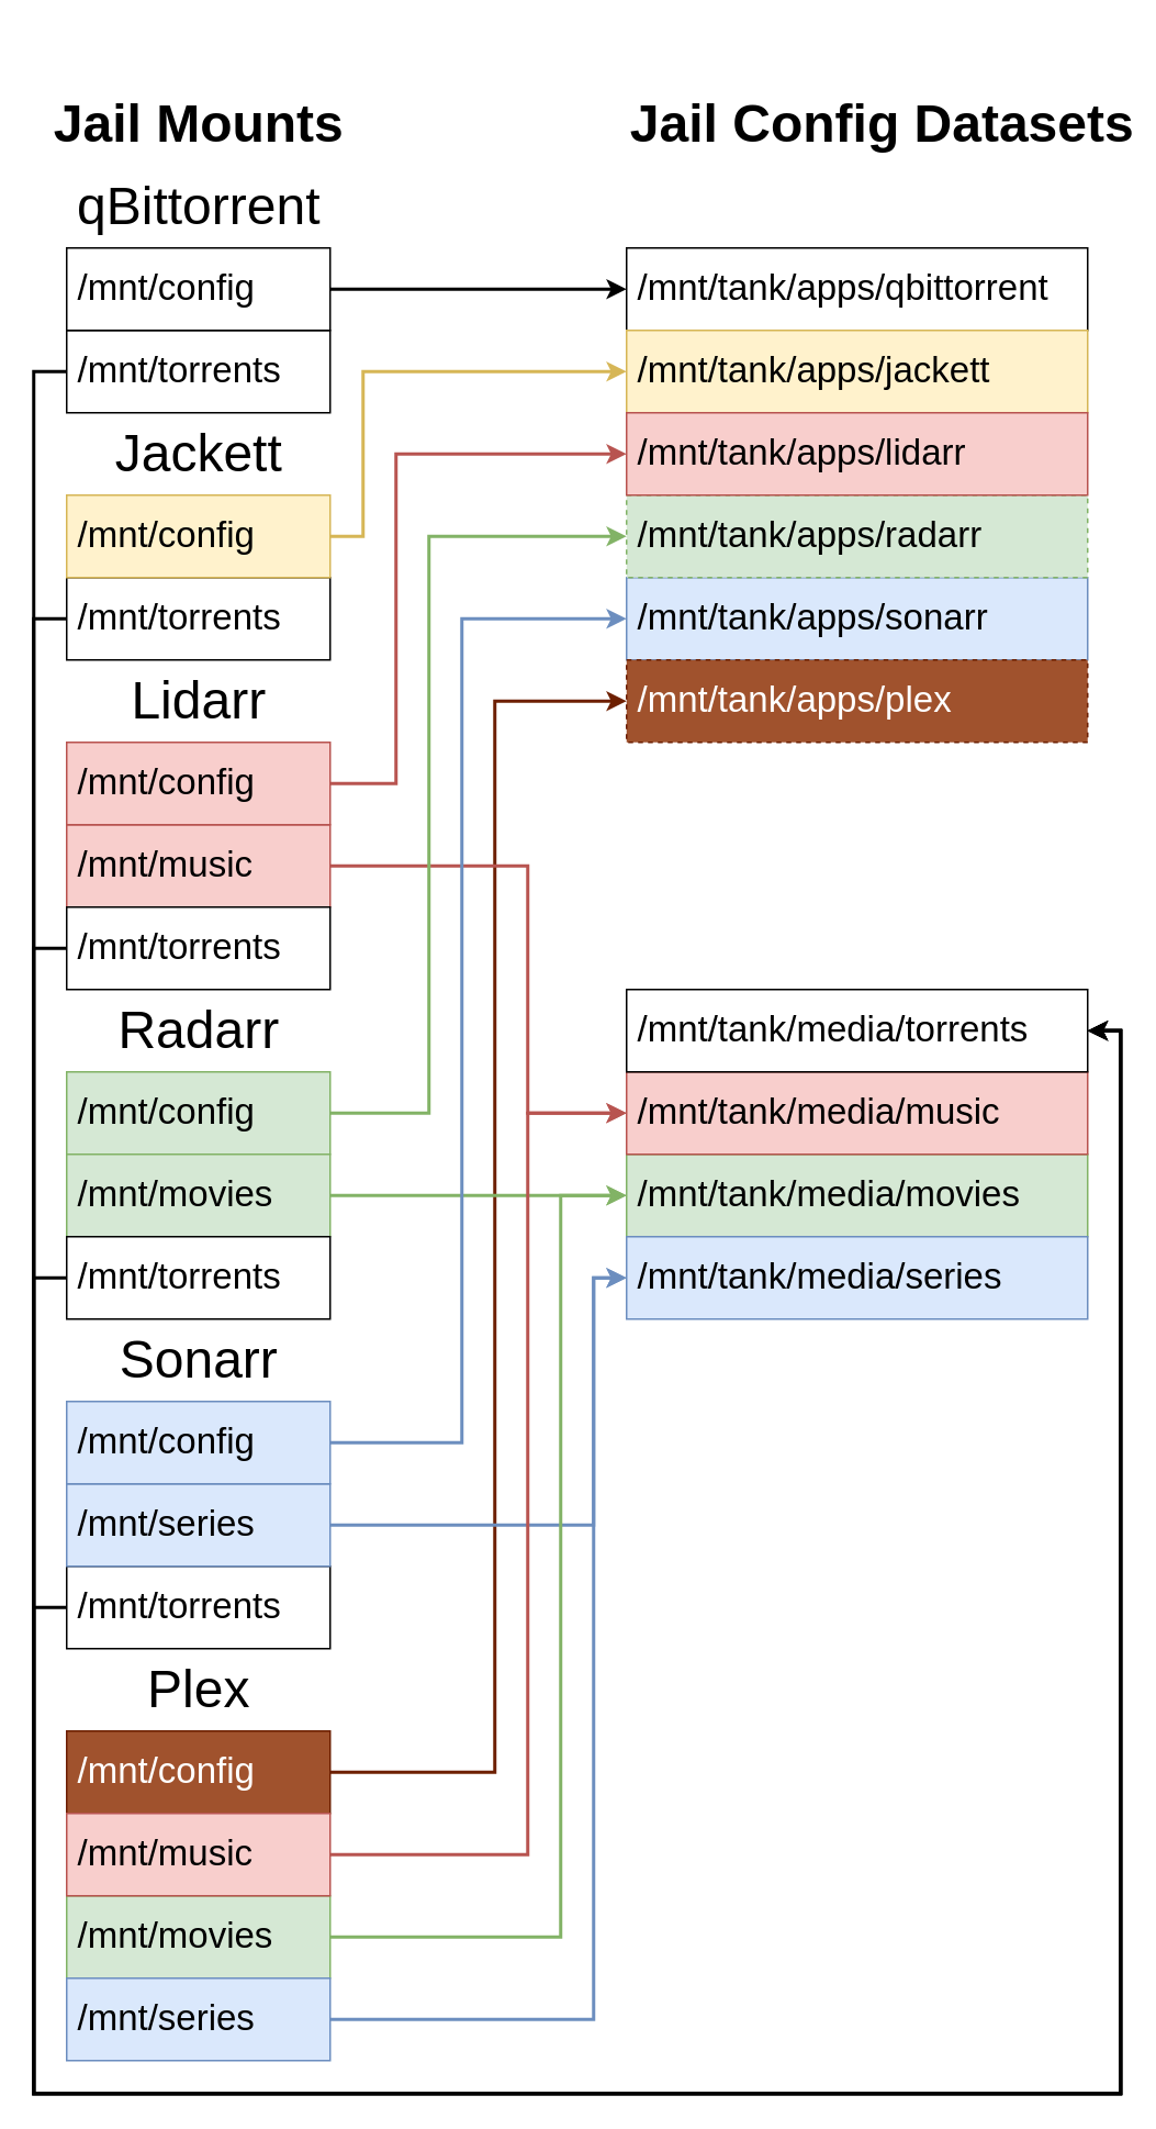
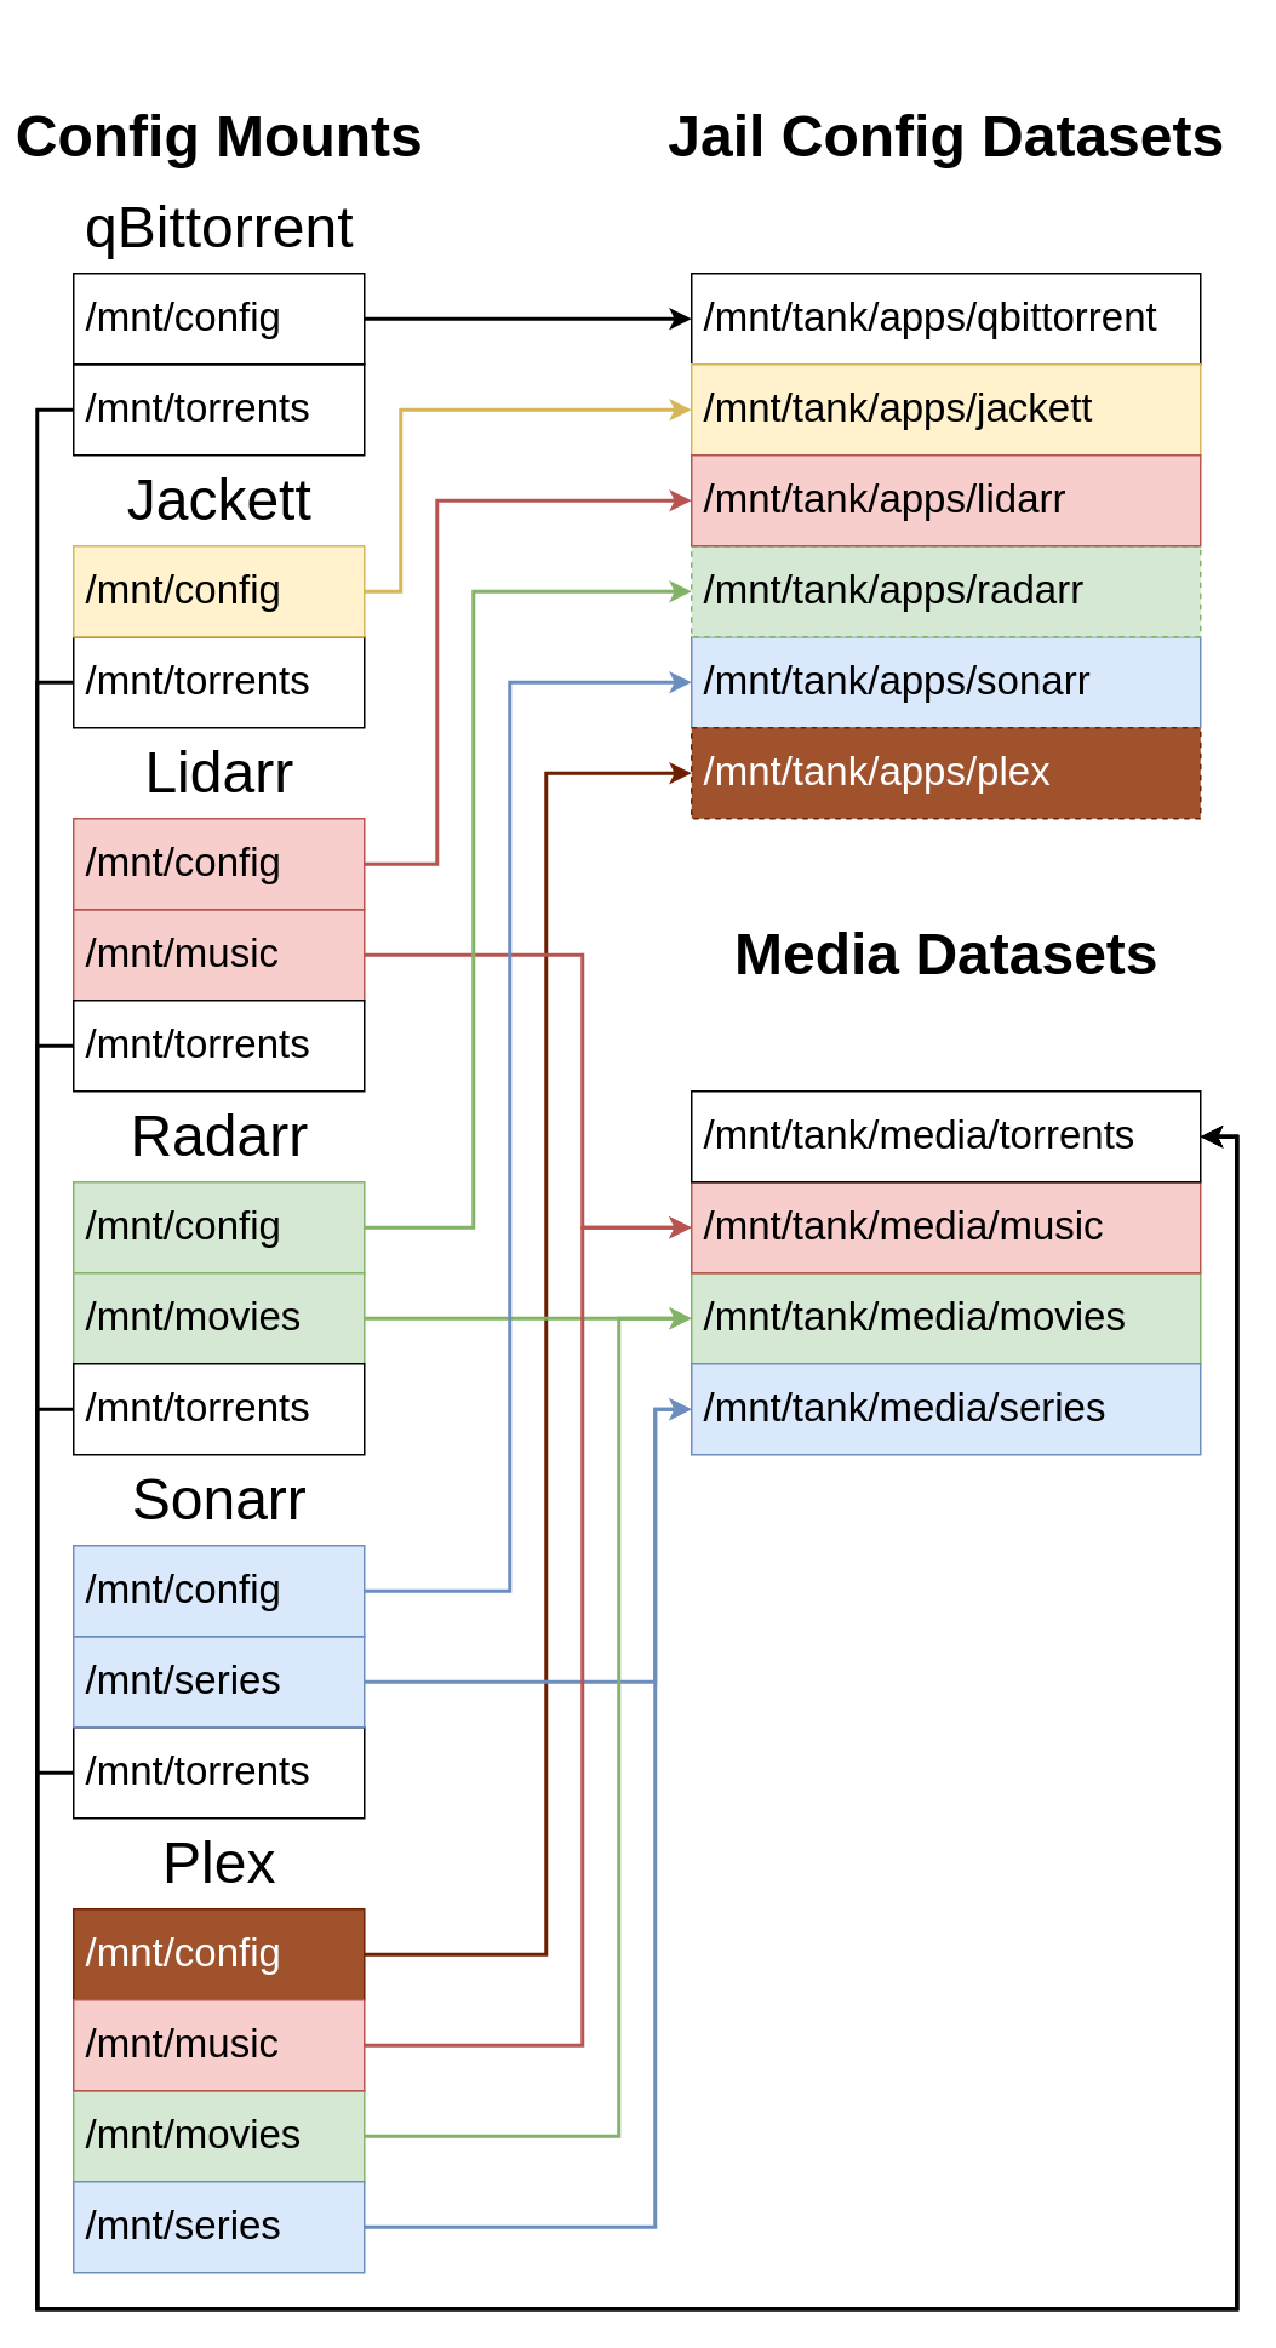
- <mxCell id="41" value="&lt;p style=&quot;font-size: 32px&quot;&gt;Jail Mounts&lt;/p&gt;" style="text;html=1;resizable=0;autosize=1;align=center;verticalAlign=middle;points=[];fillColor=none;strokeColor=none;rounded=0;fontSize=32;fontStyle=1" parent="1" vertex="1"><mxGeometry x="25" y="20" width="190" height="110" as="geometry" /></mxCell>
+ <mxCell id="41" value="&lt;p style=&quot;font-size: 32px&quot;&gt;Config Mounts&lt;/p&gt;" style="text;html=1;resizable=0;autosize=1;align=center;verticalAlign=middle;points=[];fillColor=none;strokeColor=none;rounded=0;fontSize=32;fontStyle=1" parent="1" vertex="1"><mxGeometry x="25" y="20" width="190" height="110" as="geometry" /></mxCell>
- <mxCell id="26" value="&lt;p style=&quot;font-size: 32px&quot;&gt;Jail Config Datasets&lt;/p&gt;" style="text;html=1;resizable=0;autosize=1;align=center;verticalAlign=middle;points=[];fillColor=none;strokeColor=none;rounded=0;fontSize=32;fontStyle=1" parent="1" vertex="1"><mxGeometry x="375" y="20" width="320" height="110" as="geometry" /></mxCell>
+ <mxCell id="26" value="&lt;p style=&quot;font-size: 32px&quot;&gt;Jail Config Datasets&lt;/p&gt;" style="text;html=1;resizable=0;autosize=1;align=center;verticalAlign=middle;points=[];fillColor=none;strokeColor=none;rounded=0;fontSize=32;fontStyle=1" parent="1" vertex="1"><mxGeometry x="360" y="20" width="320" height="110" as="geometry" /></mxCell>
+ <mxCell id="27" value="&lt;p style=&quot;font-size: 32px&quot;&gt;Media Datasets&lt;/p&gt;" style="text;html=1;resizable=0;autosize=1;align=center;verticalAlign=middle;points=[];fillColor=none;strokeColor=none;rounded=0;fontSize=32;fontStyle=1" parent="1" vertex="1"><mxGeometry x="395" y="470" width="250" height="110" as="geometry" /></mxCell>
